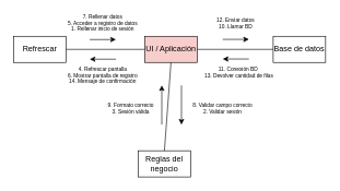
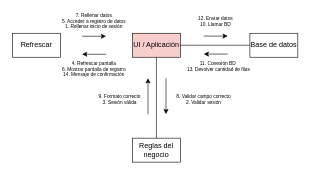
- <mxCell id="6" value="" style="endArrow=none;html=1;rounded=0;exitX=1;exitY=0.5;exitDx=0;exitDy=0;entryX=0;entryY=0.5;entryDx=0;entryDy=0;" edge="1" parent="1" source="2" target="3"><mxGeometry width="50" height="50" relative="1" as="geometry"><mxPoint x="220" y="175" as="sourcePoint" /><mxPoint x="270" y="125" as="targetPoint" /></mxGeometry></mxCell>
- <mxCell id="4" value="Reglas del negocio" style="rounded=0;whiteSpace=wrap;html=1;" vertex="1" parent="1"><mxGeometry x="210" y="230" width="80" height="40" as="geometry" /></mxCell>
+ <mxCell id="4" value="Reglas del negocio" style="rounded=0;whiteSpace=wrap;html=1;" vertex="1" parent="1"><mxGeometry x="220" y="230" width="80" height="40" as="geometry" /></mxCell>
